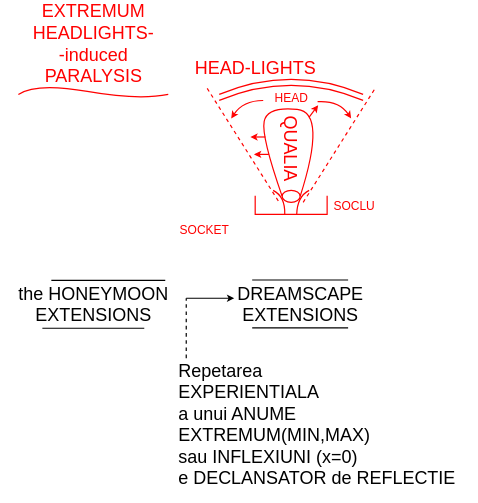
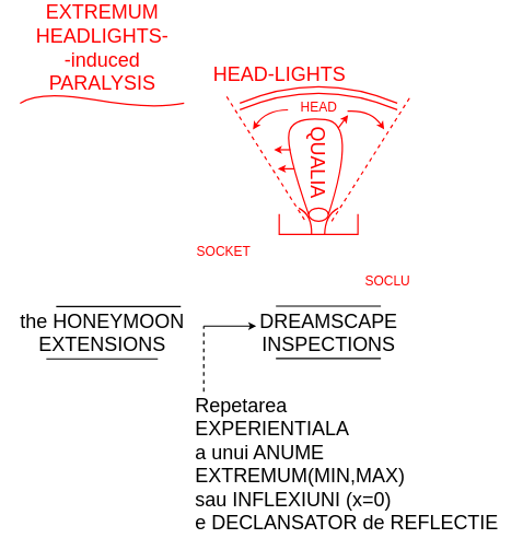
- <mxCell id="8" value="SOCLU" style="text;html=1;align=center;verticalAlign=middle;resizable=0;points=[];autosize=1;strokeColor=none;fillColor=none;fontSize=20;fontColor=#FF0000;" vertex="1" parent="1"><mxGeometry x="550" y="320" width="80" height="30" as="geometry" /></mxCell>
+ <mxCell id="8" value="SOCLU" style="text;html=1;align=center;verticalAlign=middle;resizable=0;points=[];autosize=1;strokeColor=none;fillColor=none;fontSize=20;fontColor=#FF0000;" vertex="1" parent="1"><mxGeometry x="550" y="405" width="80" height="30" as="geometry" /></mxCell>
- <mxCell id="26" value="DREAMSCAPE&lt;br&gt;EXTENSIONS" style="text;html=1;align=center;verticalAlign=middle;resizable=0;points=[];autosize=1;strokeColor=none;fillColor=none;fontSize=30;fontColor=#000000;" vertex="1" parent="1"><mxGeometry x="385" y="459.5" width="230" height="80" as="geometry" /></mxCell>
+ <mxCell id="26" value="DREAMSCAPE&lt;br&gt;INSPECTIONS" style="text;html=1;align=center;verticalAlign=middle;resizable=0;points=[];autosize=1;strokeColor=none;fillColor=none;fontSize=30;fontColor=#000000;" vertex="1" parent="1"><mxGeometry x="385" y="459.5" width="230" height="80" as="geometry" /></mxCell>
